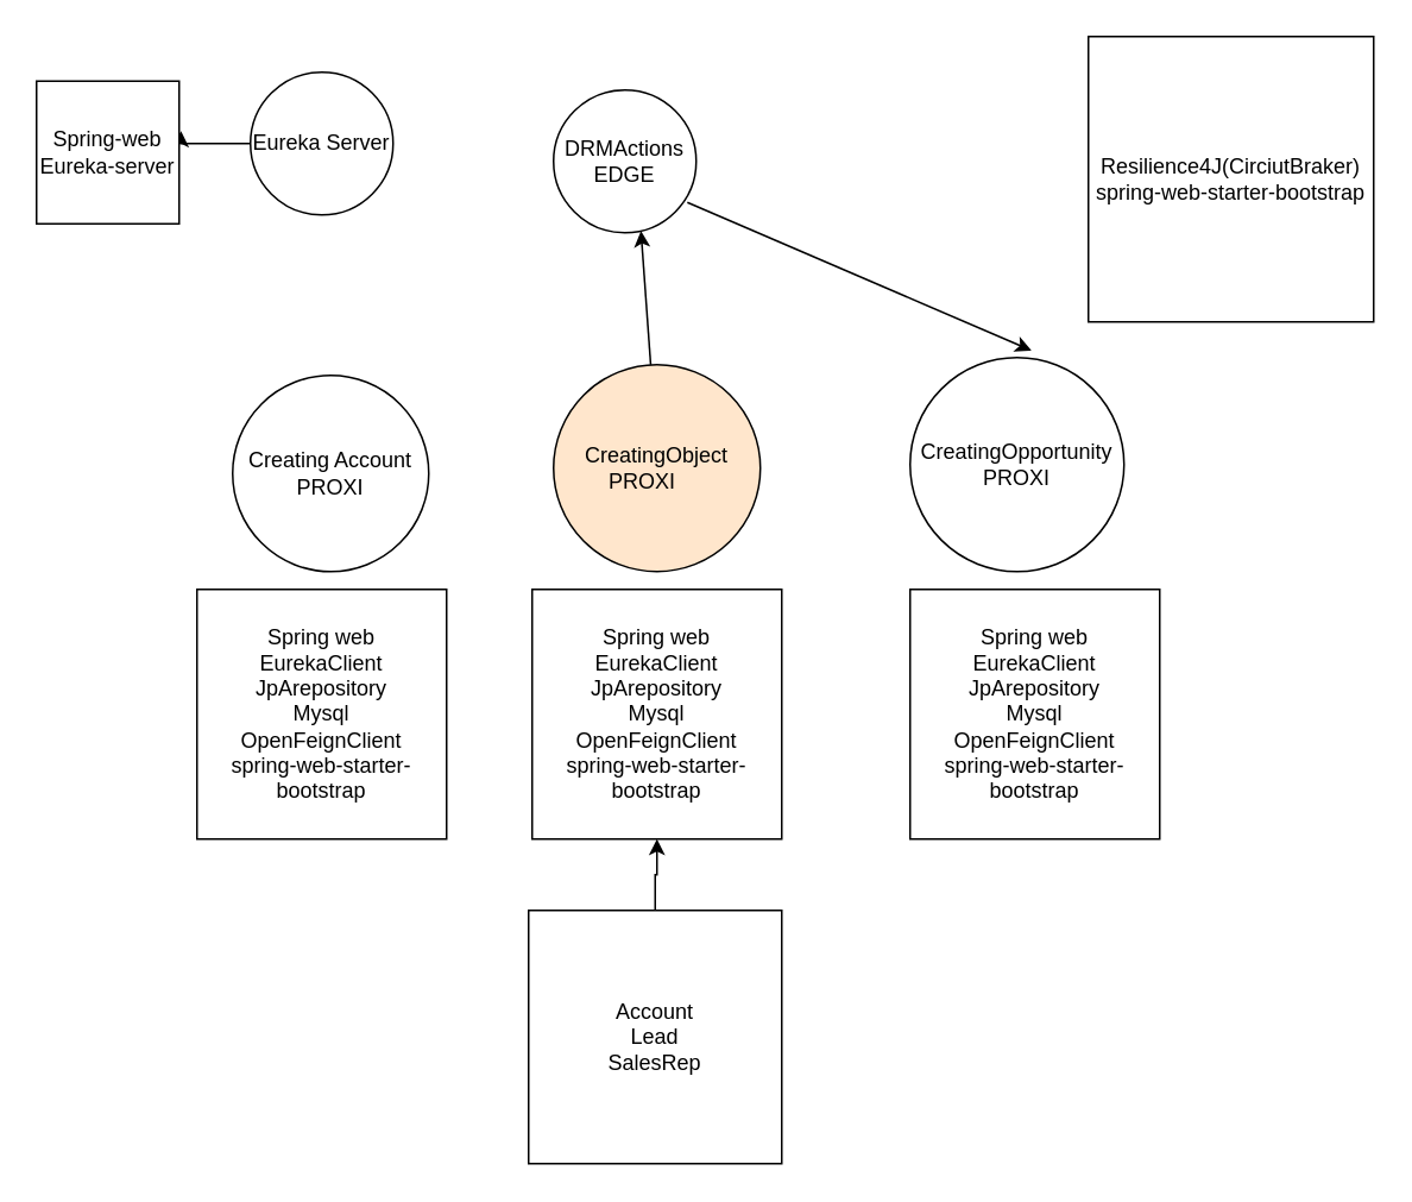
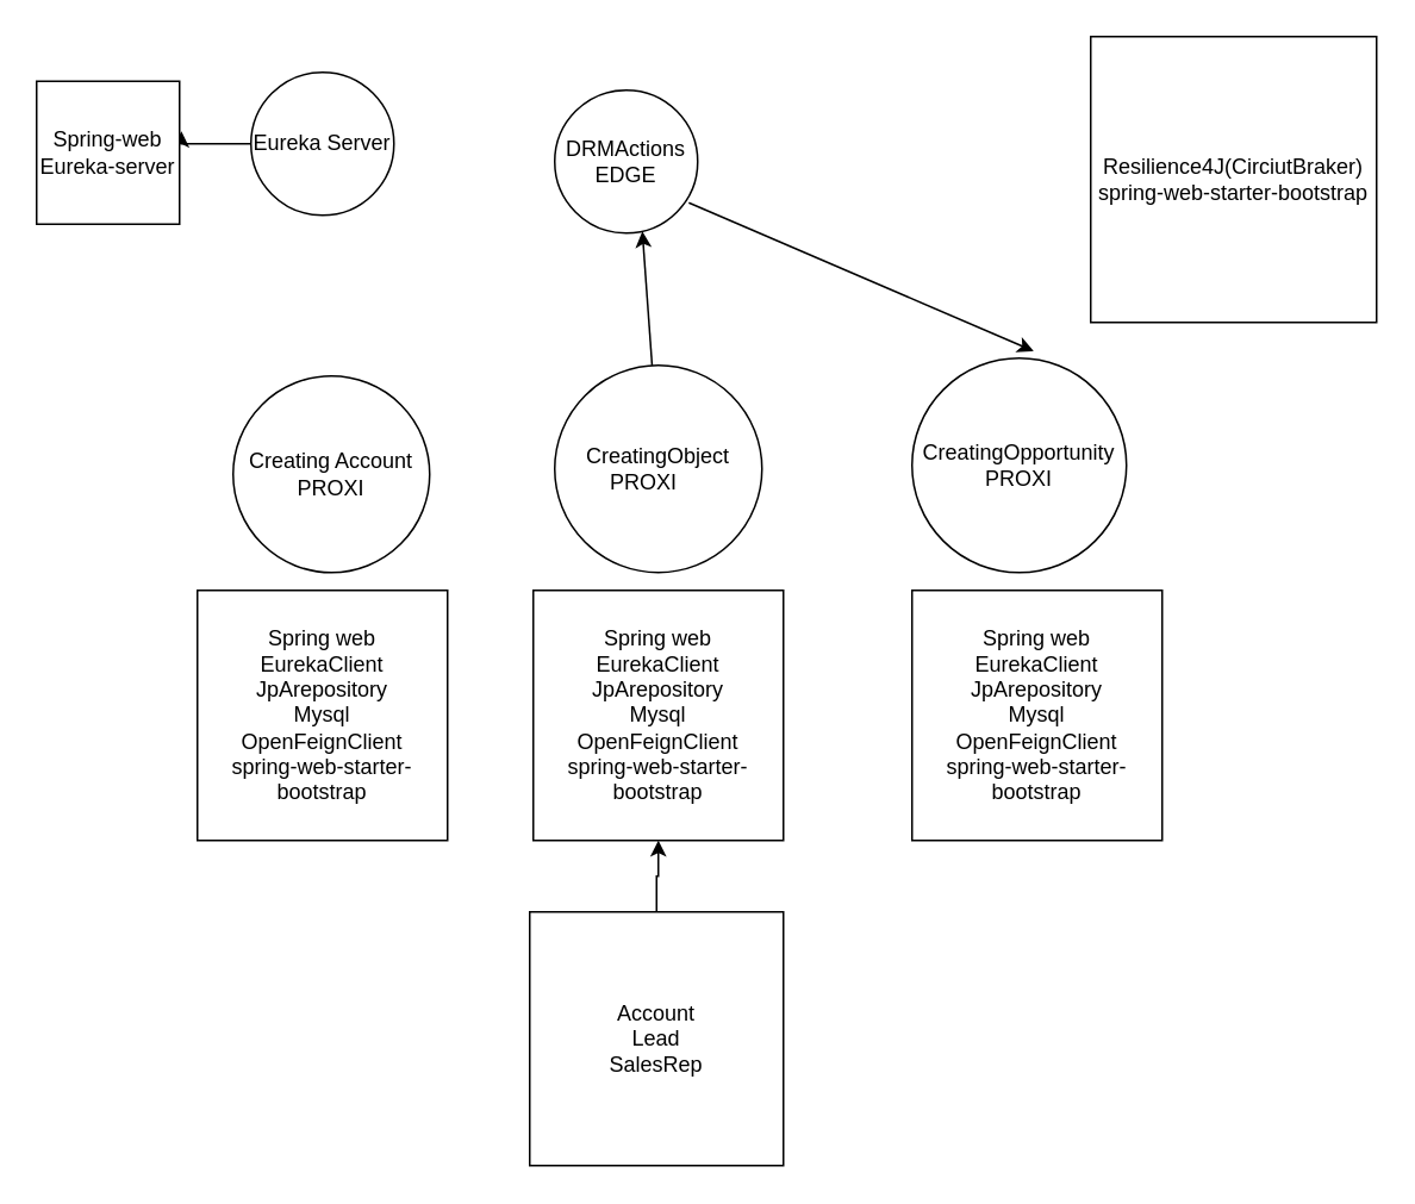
- <mxCell id="4" value="CreatingObject&lt;br&gt;PROXI&lt;span style=&quot;white-space: pre;&quot;&gt;&#09;&lt;/span&gt;" style="ellipse;whiteSpace=wrap;html=1;aspect=fixed;fillColor=#ffe6cc;" vertex="1" parent="1"><mxGeometry x="310" y="204" width="116" height="116" as="geometry" /></mxCell>
+ <mxCell id="4" value="CreatingObject&lt;br&gt;PROXI&lt;span style=&quot;white-space: pre;&quot;&gt;&#09;&lt;/span&gt;" style="ellipse;whiteSpace=wrap;html=1;aspect=fixed;" vertex="1" parent="1"><mxGeometry x="310" y="204" width="116" height="116" as="geometry" /></mxCell>
